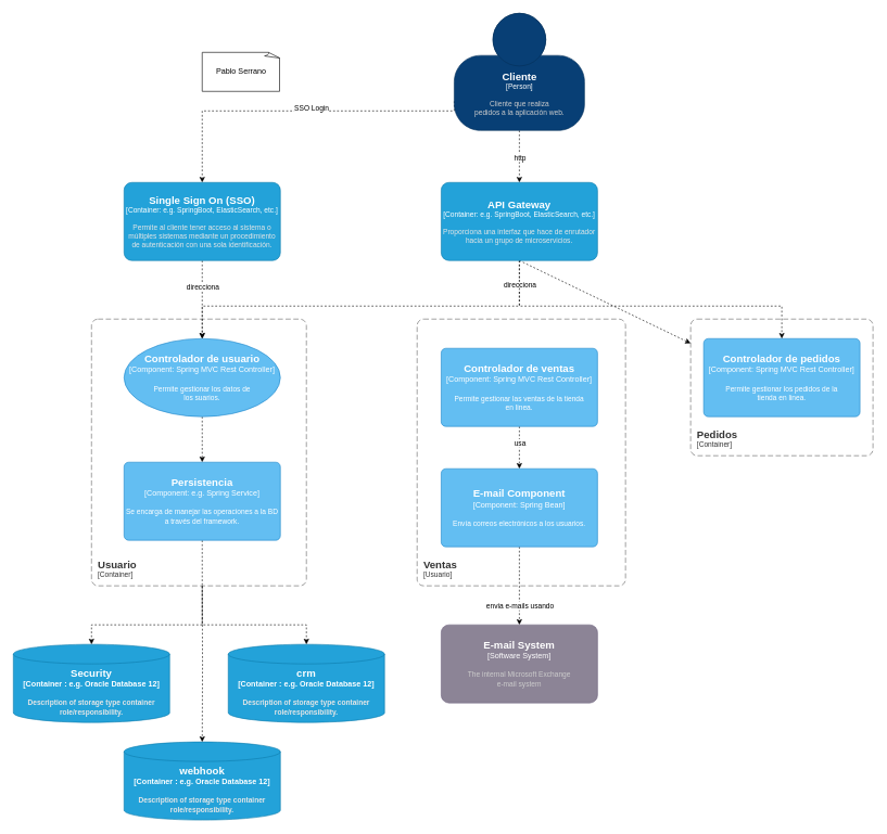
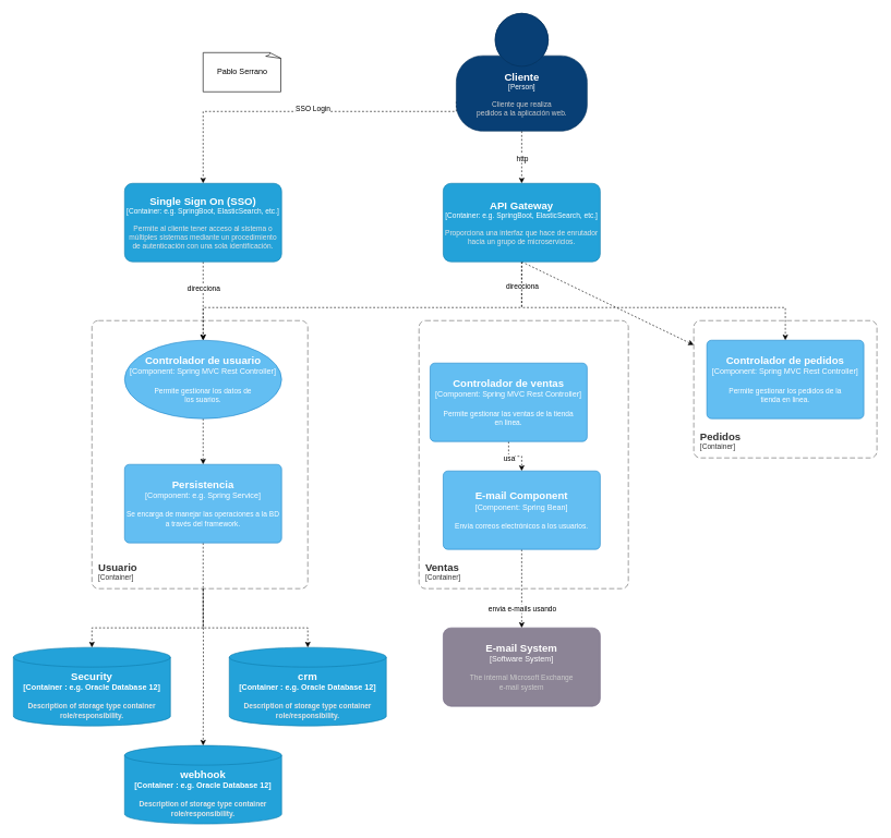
- <mxCell id="10" value="&lt;font style=&quot;font-size: 16px&quot;&gt;&lt;b&gt;Controlador de ventas&lt;/b&gt;&lt;/font&gt;&lt;div&gt;[Component: Spring MVC Rest Controller]&lt;/div&gt;&lt;br&gt;&lt;div&gt;&lt;font style=&quot;font-size: 11px&quot;&gt;Permite gestionar las ventas de la tienda&#10;en linea.&lt;/font&gt;&lt;/div&gt;" style="rounded=1;whiteSpace=wrap;html=1;labelBackgroundColor=none;fillColor=#63BEF2;fontColor=#ffffff;align=center;arcSize=6;strokeColor=#2086C9;metaEdit=1;resizable=0;points=[[0.25,0,0],[0.5,0,0],[0.75,0,0],[1,0.25,0],[1,0.5,0],[1,0.75,0],[0.75,1,0],[0.5,1,0],[0.25,1,0],[0,0.75,0],[0,0.5,0],[0,0.25,0]];" parent="1" vertex="1"><mxGeometry x="677" y="535" width="240" height="120" as="geometry" /></mxCell>
+ <mxCell id="10" value="&lt;font style=&quot;font-size: 16px&quot;&gt;&lt;b&gt;Controlador de ventas&lt;/b&gt;&lt;/font&gt;&lt;div&gt;[Component: Spring MVC Rest Controller]&lt;/div&gt;&lt;br&gt;&lt;div&gt;&lt;font style=&quot;font-size: 11px&quot;&gt;Permite gestionar las ventas de la tienda&#10;en linea.&lt;/font&gt;&lt;/div&gt;" style="rounded=1;whiteSpace=wrap;html=1;labelBackgroundColor=none;fillColor=#63BEF2;fontColor=#ffffff;align=center;arcSize=6;strokeColor=#2086C9;metaEdit=1;resizable=0;points=[[0.25,0,0],[0.5,0,0],[0.75,0,0],[1,0.25,0],[1,0.5,0],[1,0.75,0],[0.75,1,0],[0.5,1,0],[0.25,1,0],[0,0.75,0],[0,0.5,0],[0,0.25,0]];" parent="1" vertex="1"><mxGeometry x="657" y="555" width="240" height="120" as="geometry" /></mxCell>
- <mxCell id="7" value="&lt;font style=&quot;font-size: 16px&quot;&gt;&lt;b&gt;&lt;div style=&quot;text-align: left&quot;&gt;Ventas&lt;/div&gt;&lt;/b&gt;&lt;/font&gt;&lt;div style=&quot;text-align: left&quot;&gt;[Usuario]&lt;/div&gt;" style="rounded=1;fontSize=11;whiteSpace=wrap;html=1;dashed=1;arcSize=20;fillColor=none;strokeColor=#666666;fontColor=#333333;labelBackgroundColor=none;align=left;verticalAlign=bottom;labelBorderColor=none;spacingTop=0;spacing=10;dashPattern=8 4;metaEdit=1;rotatable=0;perimeter=rectanglePerimeter;noLabel=0;labelPadding=0;allowArrows=0;connectable=0;expand=0;recursiveResize=0;editable=1;pointerEvents=0;absoluteArcSize=1;points=[[0.25,0,0],[0.5,0,0],[0.75,0,0],[1,0.25,0],[1,0.5,0],[1,0.75,0],[0.75,1,0],[0.5,1,0],[0.25,1,0],[0,0.75,0],[0,0.5,0],[0,0.25,0]];" parent="1" vertex="1"><mxGeometry x="640" y="490" width="320" height="410" as="geometry" /></mxCell>
+ <mxCell id="7" value="&lt;font style=&quot;font-size: 16px&quot;&gt;&lt;b&gt;&lt;div style=&quot;text-align: left&quot;&gt;Ventas&lt;/div&gt;&lt;/b&gt;&lt;/font&gt;&lt;div style=&quot;text-align: left&quot;&gt;[Container]&lt;/div&gt;" style="rounded=1;fontSize=11;whiteSpace=wrap;html=1;dashed=1;arcSize=20;fillColor=none;strokeColor=#666666;fontColor=#333333;labelBackgroundColor=none;align=left;verticalAlign=bottom;labelBorderColor=none;spacingTop=0;spacing=10;dashPattern=8 4;metaEdit=1;rotatable=0;perimeter=rectanglePerimeter;noLabel=0;labelPadding=0;allowArrows=0;connectable=0;expand=0;recursiveResize=0;editable=1;pointerEvents=0;absoluteArcSize=1;points=[[0.25,0,0],[0.5,0,0],[0.75,0,0],[1,0.25,0],[1,0.5,0],[1,0.75,0],[0.75,1,0],[0.5,1,0],[0.25,1,0],[0,0.75,0],[0,0.5,0],[0,0.25,0]];" parent="1" vertex="1"><mxGeometry x="640" y="490" width="320" height="410" as="geometry" /></mxCell>
